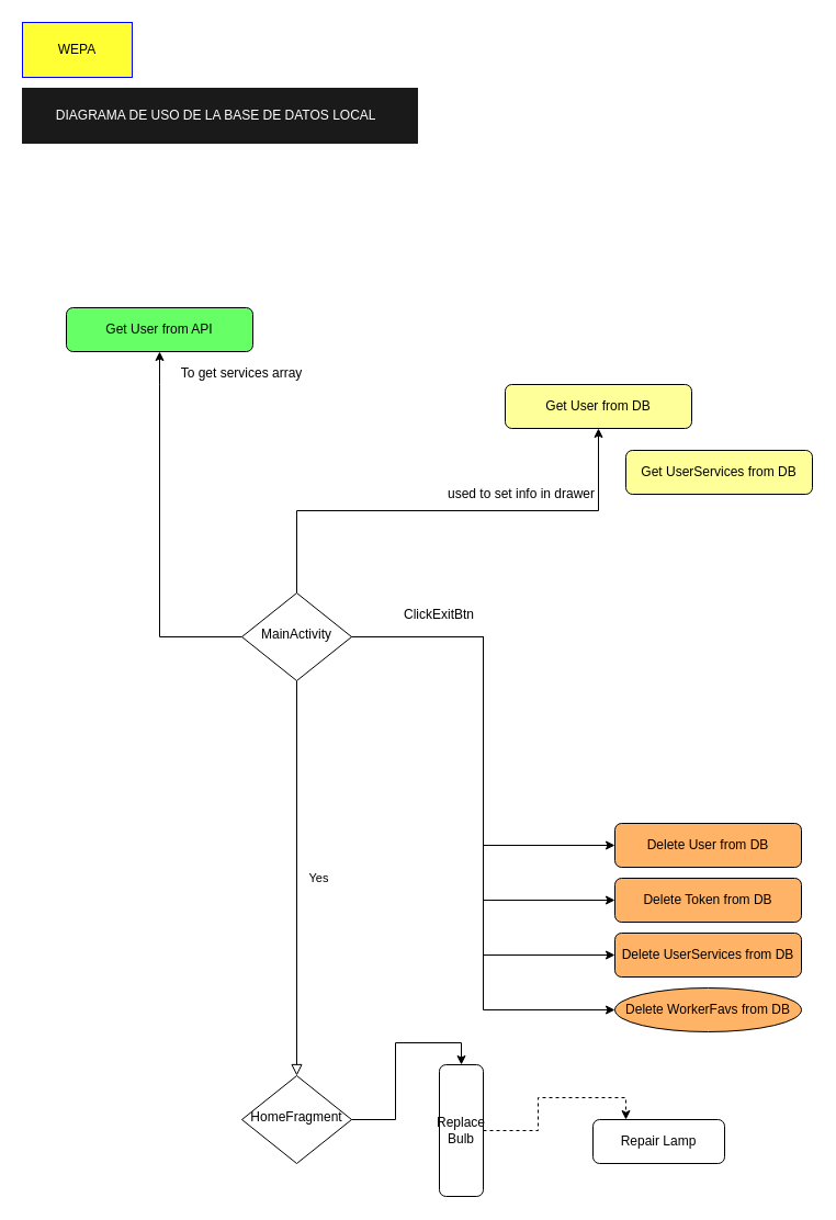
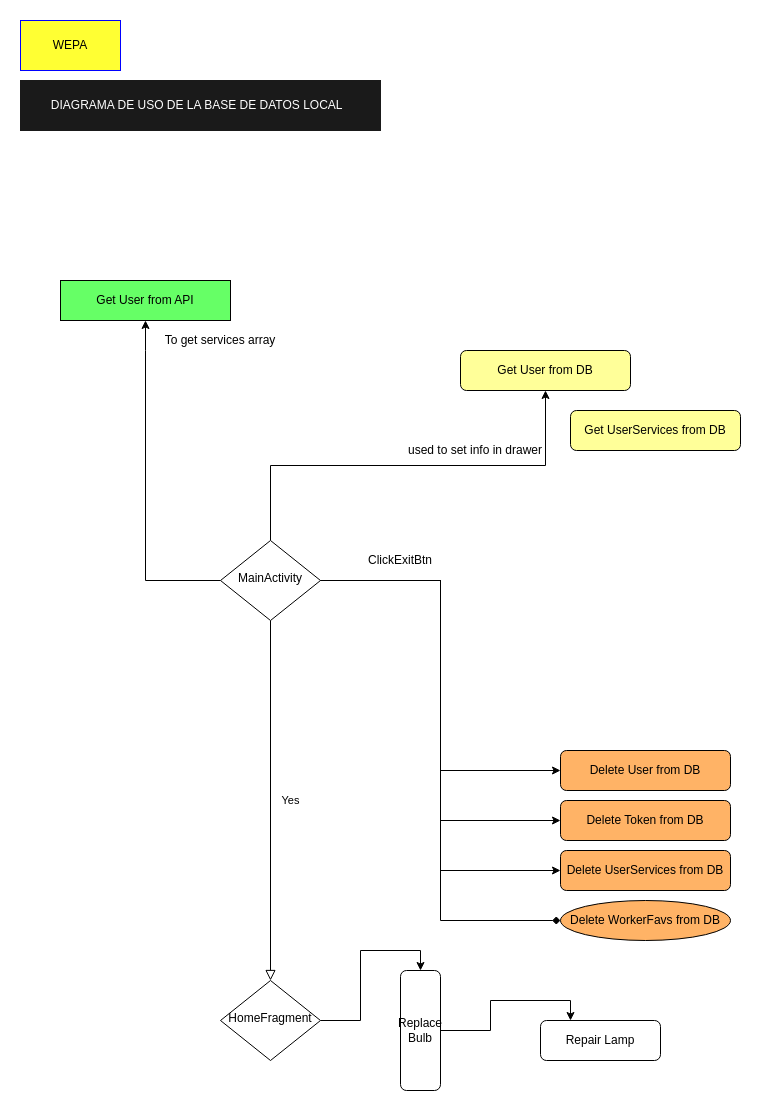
- <mxCell id="24" value="Get User from API" style="rounded=1;whiteSpace=wrap;html=1;fontSize=12;glass=0;strokeWidth=1;shadow=0;fillColor=#66FF66;" vertex="1" parent="1"><mxGeometry x="60" y="280" width="170" height="40" as="geometry" /></mxCell>
+ <mxCell id="24" value="Get User from API" style="whiteSpace=wrap;html=1;fontSize=12;glass=0;strokeWidth=1;shadow=0;fillColor=#66FF66;rounded=0;" vertex="1" parent="1"><mxGeometry x="60" y="280" width="170" height="40" as="geometry" /></mxCell>
- <mxCell id="7" style="edgeStyle=orthogonalEdgeStyle;rounded=0;orthogonalLoop=1;jettySize=auto;html=1;entryX=0;entryY=0.5;entryDx=0;entryDy=0;" edge="1" parent="1" source="10" target="21"><mxGeometry relative="1" as="geometry"><mxPoint x="550" y="710" as="targetPoint" /></mxGeometry></mxCell>
+ <mxCell id="7" style="edgeStyle=orthogonalEdgeStyle;rounded=0;orthogonalLoop=1;jettySize=auto;html=1;entryX=0;entryY=0.5;entryDx=0;entryDy=0;endArrow=diamond;" edge="1" parent="1" source="10" target="21"><mxGeometry relative="1" as="geometry"><mxPoint x="550" y="710" as="targetPoint" /></mxGeometry></mxCell>
- <mxCell id="12" style="edgeStyle=orthogonalEdgeStyle;rounded=0;orthogonalLoop=1;jettySize=auto;html=1;entryX=0.25;entryY=0;entryDx=0;entryDy=0;startArrow=none;dashed=1;" edge="1" parent="1" source="20" target="15"><mxGeometry relative="1" as="geometry" /></mxCell>
+ <mxCell id="12" style="edgeStyle=orthogonalEdgeStyle;rounded=0;orthogonalLoop=1;jettySize=auto;html=1;entryX=0.25;entryY=0;entryDx=0;entryDy=0;startArrow=none;" edge="1" parent="1" source="20" target="15"><mxGeometry relative="1" as="geometry" /></mxCell>
